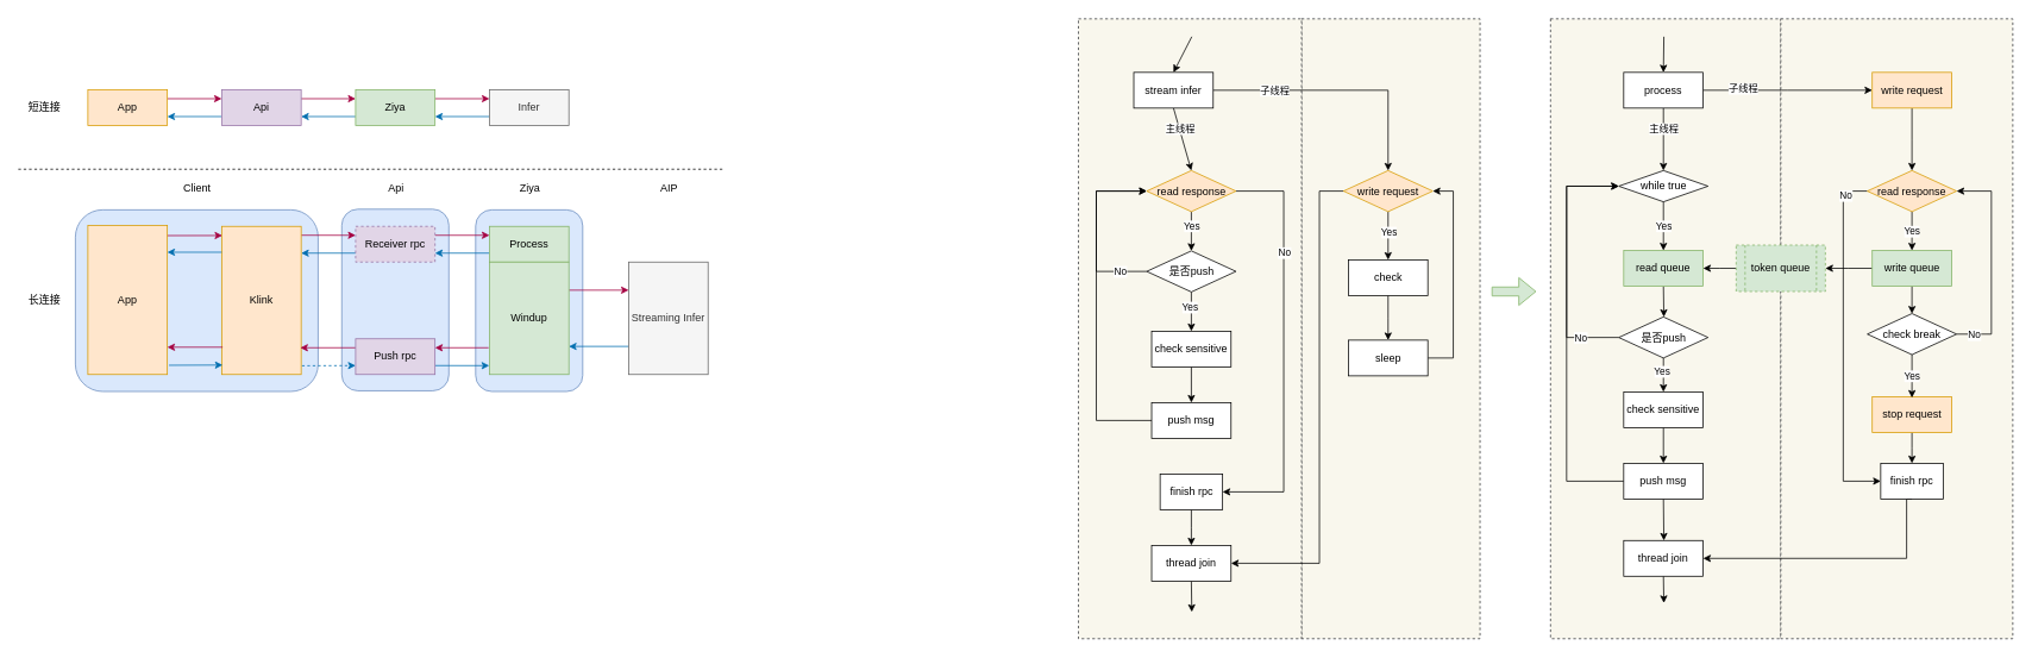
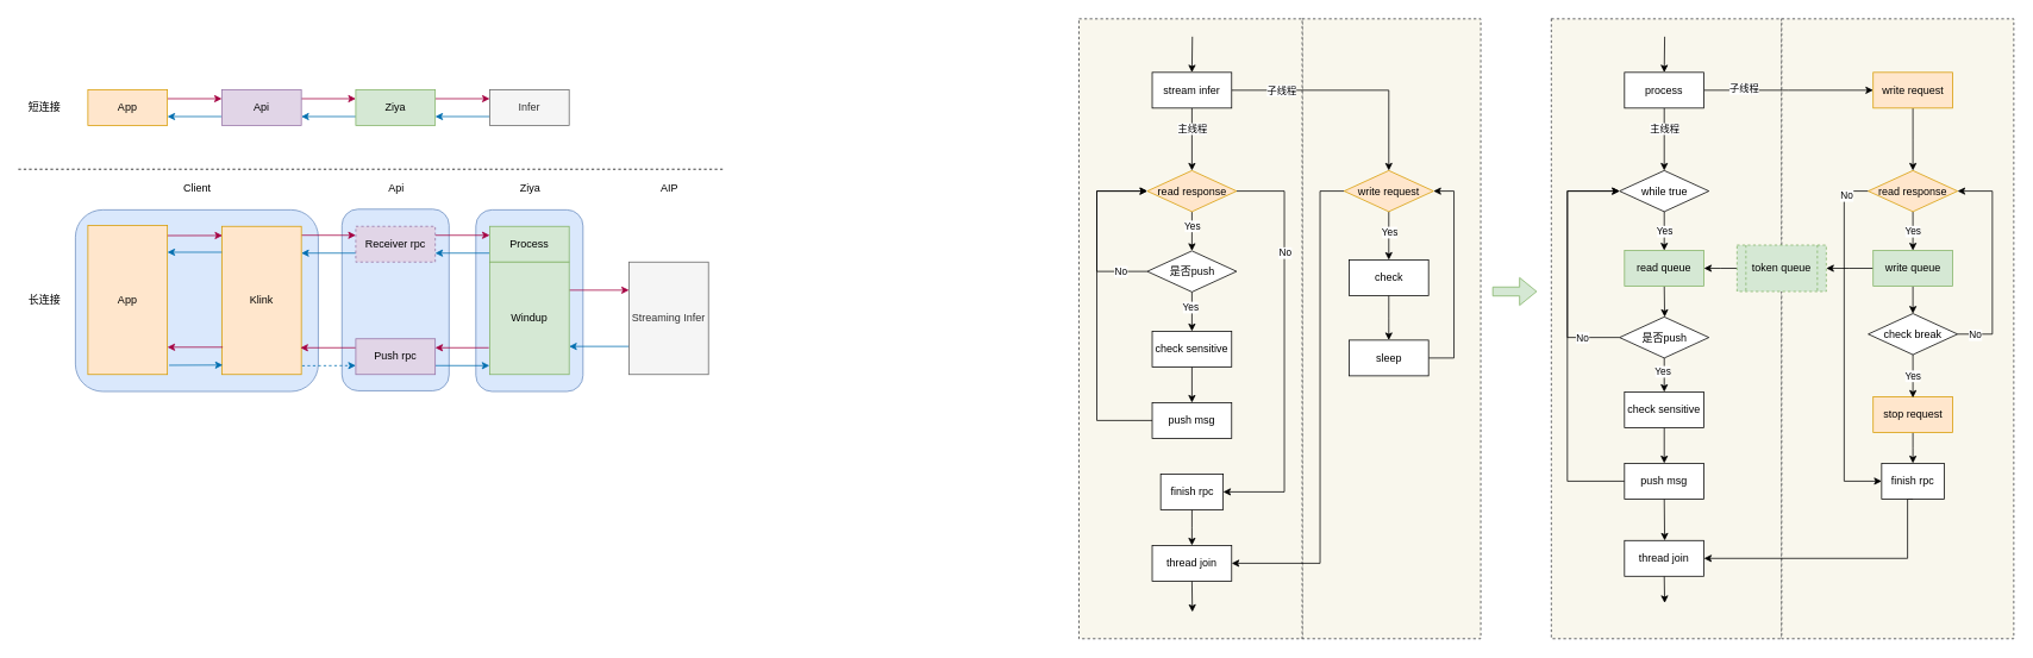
- <mxCell id="64" value="stream infer" style="rounded=0;whiteSpace=wrap;html=1;" vertex="1" parent="1"><mxGeometry x="1270" y="80.5" width="89" height="40" as="geometry" /></mxCell>
+ <mxCell id="64" value="stream infer" style="rounded=0;whiteSpace=wrap;html=1;" vertex="1" parent="1"><mxGeometry x="1290" y="80.5" width="89" height="40" as="geometry" /></mxCell>
- <mxCell id="88" value="while true" style="rhombus;whiteSpace=wrap;html=1;" vertex="1" parent="1"><mxGeometry x="1813.5" y="190.5" width="100" height="35" as="geometry" /></mxCell>
+ <mxCell id="88" value="while true" style="rhombus;whiteSpace=wrap;html=1;" vertex="1" parent="1"><mxGeometry x="1813.5" y="190.5" width="100" height="46" as="geometry" /></mxCell>
